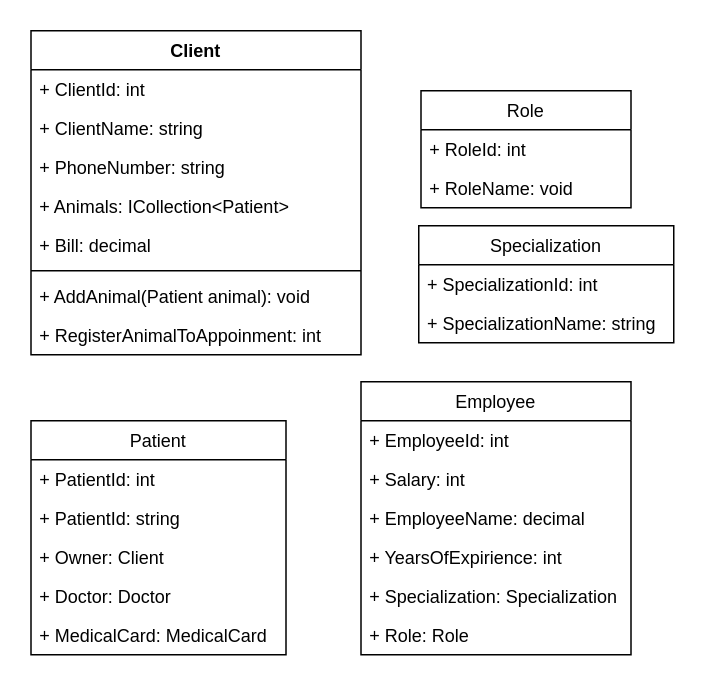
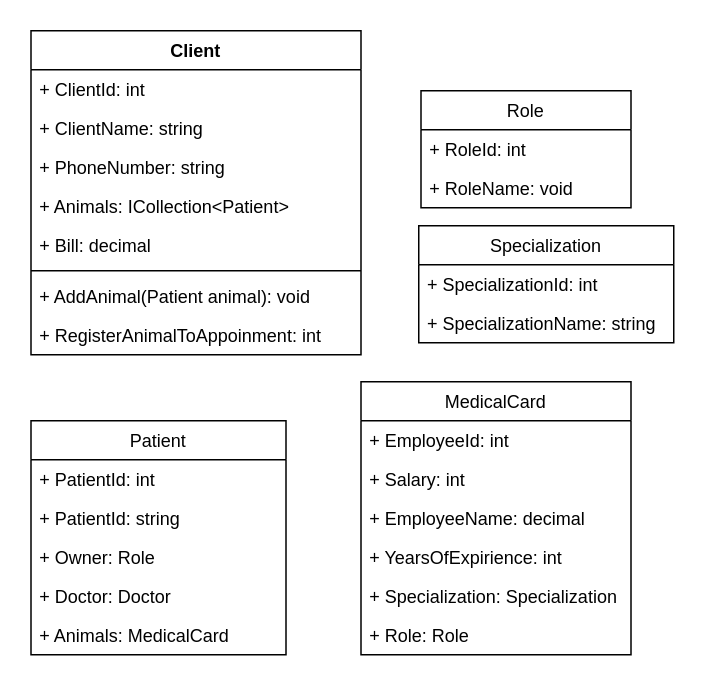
- <mxCell id="17" value="Employee" style="swimlane;fontStyle=0;childLayout=stackLayout;horizontal=1;startSize=26;fillColor=none;horizontalStack=0;resizeParent=1;resizeParentMax=0;resizeLast=0;collapsible=1;marginBottom=0;" vertex="1" parent="1"><mxGeometry x="240" y="254" width="180" height="182" as="geometry" /></mxCell>
+ <mxCell id="17" value="MedicalCard" style="swimlane;fontStyle=0;childLayout=stackLayout;horizontal=1;startSize=26;fillColor=none;horizontalStack=0;resizeParent=1;resizeParentMax=0;resizeLast=0;collapsible=1;marginBottom=0;" vertex="1" parent="1"><mxGeometry x="240" y="254" width="180" height="182" as="geometry" /></mxCell>
- <mxCell id="14" value="+ Owner: Client" style="text;strokeColor=none;fillColor=none;align=left;verticalAlign=top;spacingLeft=4;spacingRight=4;overflow=hidden;rotatable=0;points=[[0,0.5],[1,0.5]];portConstraint=eastwest;" vertex="1" parent="11"><mxGeometry y="78" width="170" height="26" as="geometry" /></mxCell>
+ <mxCell id="14" value="+ Owner: Role" style="text;strokeColor=none;fillColor=none;align=left;verticalAlign=top;spacingLeft=4;spacingRight=4;overflow=hidden;rotatable=0;points=[[0,0.5],[1,0.5]];portConstraint=eastwest;" vertex="1" parent="11"><mxGeometry y="78" width="170" height="26" as="geometry" /></mxCell>
- <mxCell id="16" value="+ MedicalCard: MedicalCard" style="text;strokeColor=none;fillColor=none;align=left;verticalAlign=top;spacingLeft=4;spacingRight=4;overflow=hidden;rotatable=0;points=[[0,0.5],[1,0.5]];portConstraint=eastwest;" vertex="1" parent="11"><mxGeometry y="130" width="170" height="26" as="geometry" /></mxCell>
+ <mxCell id="16" value="+ Animals: MedicalCard" style="text;strokeColor=none;fillColor=none;align=left;verticalAlign=top;spacingLeft=4;spacingRight=4;overflow=hidden;rotatable=0;points=[[0,0.5],[1,0.5]];portConstraint=eastwest;" vertex="1" parent="11"><mxGeometry y="130" width="170" height="26" as="geometry" /></mxCell>
